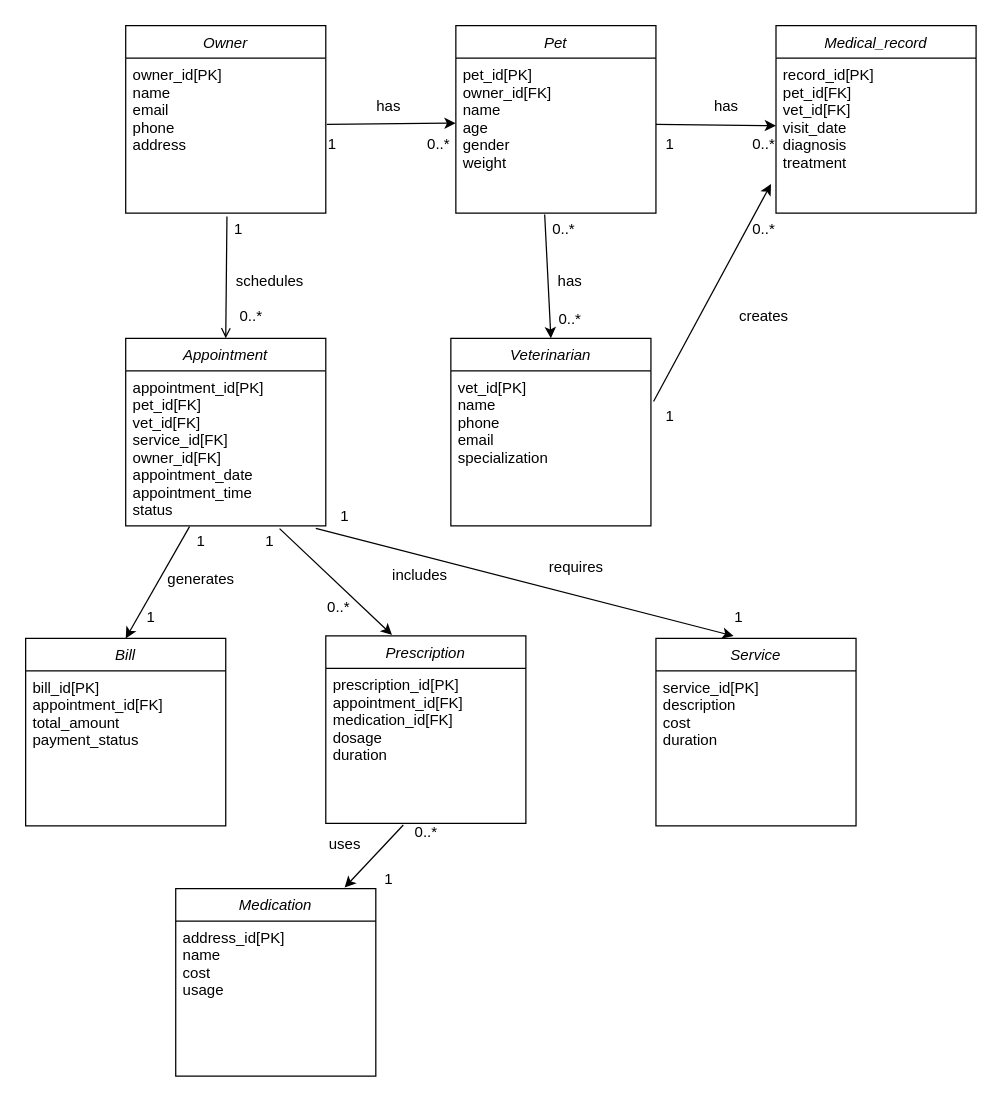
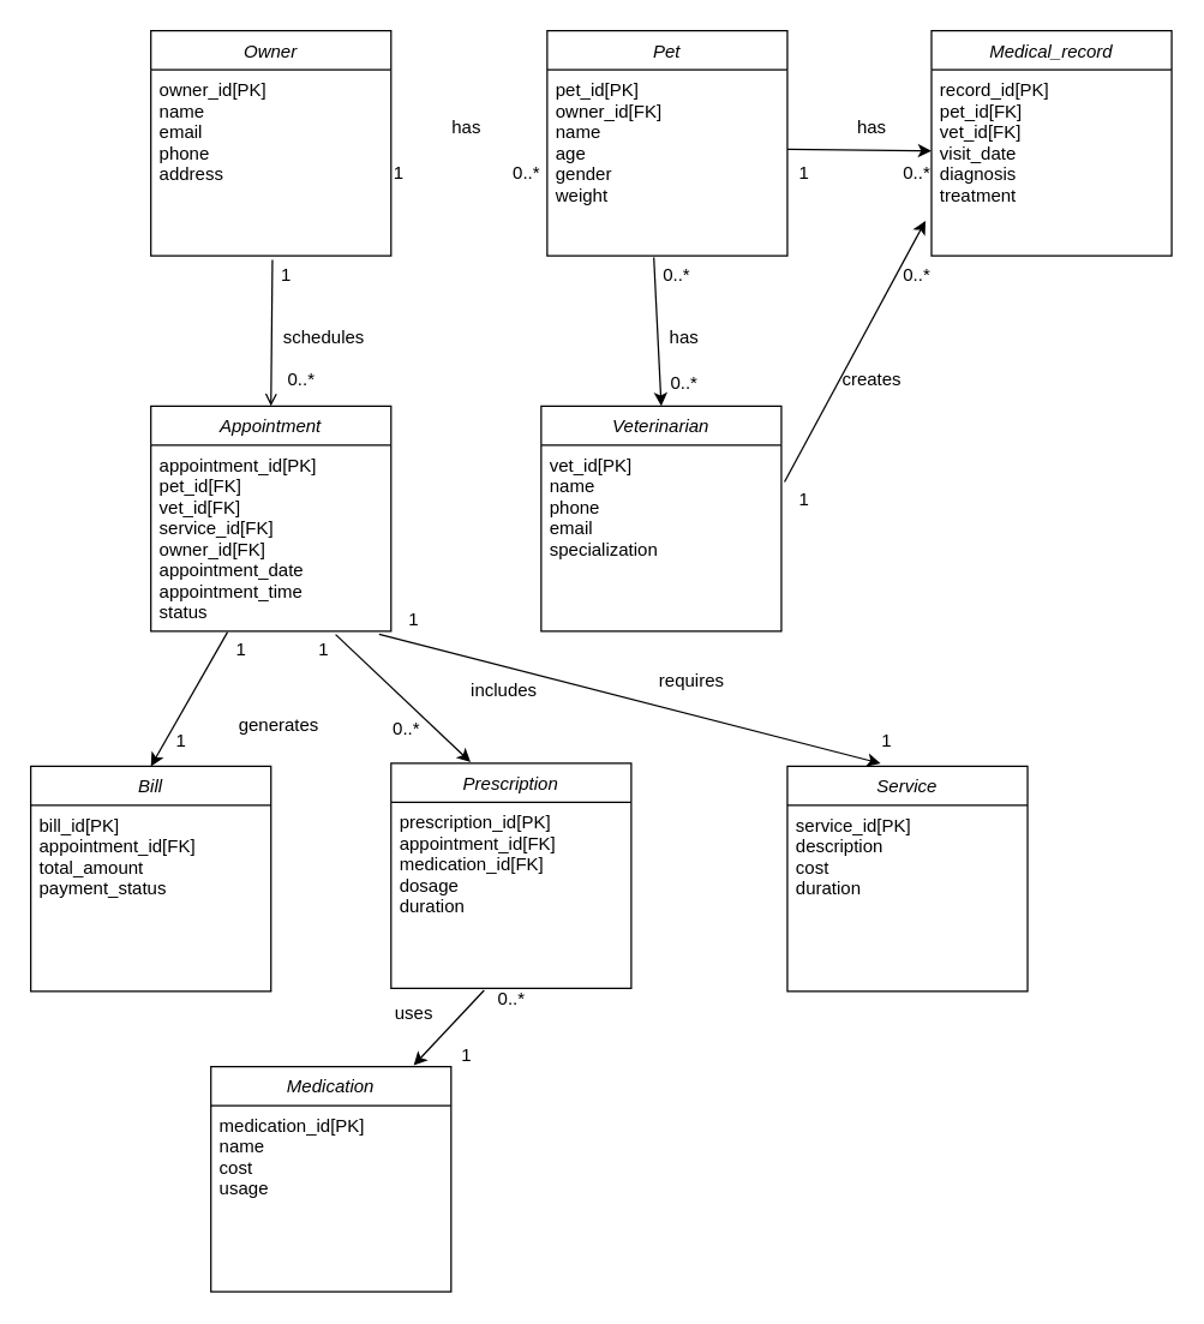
- <mxCell id="23" value="" style="endArrow=classic;html=1;rounded=0;exitX=1.005;exitY=0.427;exitDx=0;exitDy=0;exitPerimeter=0;entryX=-0.001;entryY=0.419;entryDx=0;entryDy=0;entryPerimeter=0;" edge="1" parent="1" source="5" target="3"><mxGeometry width="50" height="50" relative="1" as="geometry"><mxPoint x="360" y="270" as="sourcePoint" /><mxPoint x="410" y="220" as="targetPoint" /></mxGeometry></mxCell>
- <mxCell id="37" value="creates" style="text;html=1;align=center;verticalAlign=middle;resizable=0;points=[];autosize=1;strokeColor=none;fillColor=none;" vertex="1" parent="1"><mxGeometry x="580" y="238" width="60" height="30" as="geometry" /></mxCell>
+ <mxCell id="37" value="creates" style="text;html=1;align=center;verticalAlign=middle;resizable=0;points=[];autosize=1;strokeColor=none;fillColor=none;" vertex="1" parent="1"><mxGeometry x="550" y="238" width="60" height="30" as="geometry" /></mxCell>
- <mxCell id="41" value="generates" style="text;html=1;align=center;verticalAlign=middle;resizable=0;points=[];autosize=1;strokeColor=none;fillColor=none;" vertex="1" parent="1"><mxGeometry x="120" y="448" width="80" height="30" as="geometry" /></mxCell>
+ <mxCell id="41" value="generates" style="text;html=1;align=center;verticalAlign=middle;resizable=0;points=[];autosize=1;strokeColor=none;fillColor=none;" vertex="1" parent="1"><mxGeometry x="145" y="468" width="80" height="30" as="geometry" /></mxCell>
- <mxCell id="15" value="address_id[PK]&#10;name&#10;cost&#10;usage" style="text;align=left;verticalAlign=top;spacingLeft=4;spacingRight=4;overflow=hidden;rotatable=0;points=[[0,0.5],[1,0.5]];portConstraint=eastwest;" vertex="1" parent="14"><mxGeometry y="26" width="160" height="124" as="geometry" /></mxCell>
+ <mxCell id="15" value="medication_id[PK]&#10;name&#10;cost&#10;usage" style="text;align=left;verticalAlign=top;spacingLeft=4;spacingRight=4;overflow=hidden;rotatable=0;points=[[0,0.5],[1,0.5]];portConstraint=eastwest;" vertex="1" parent="14"><mxGeometry y="26" width="160" height="124" as="geometry" /></mxCell>
